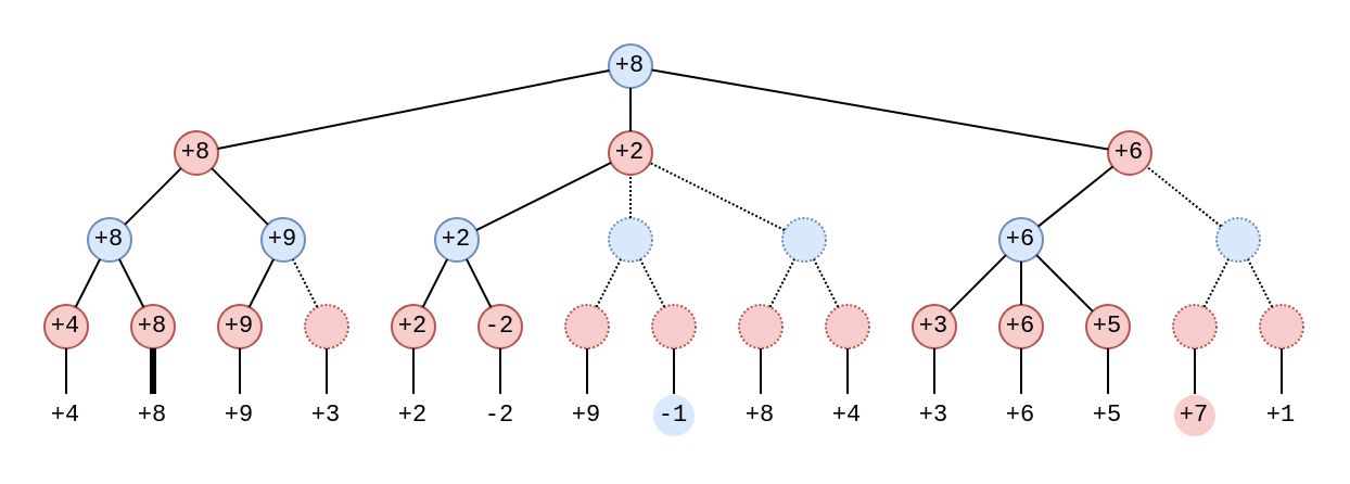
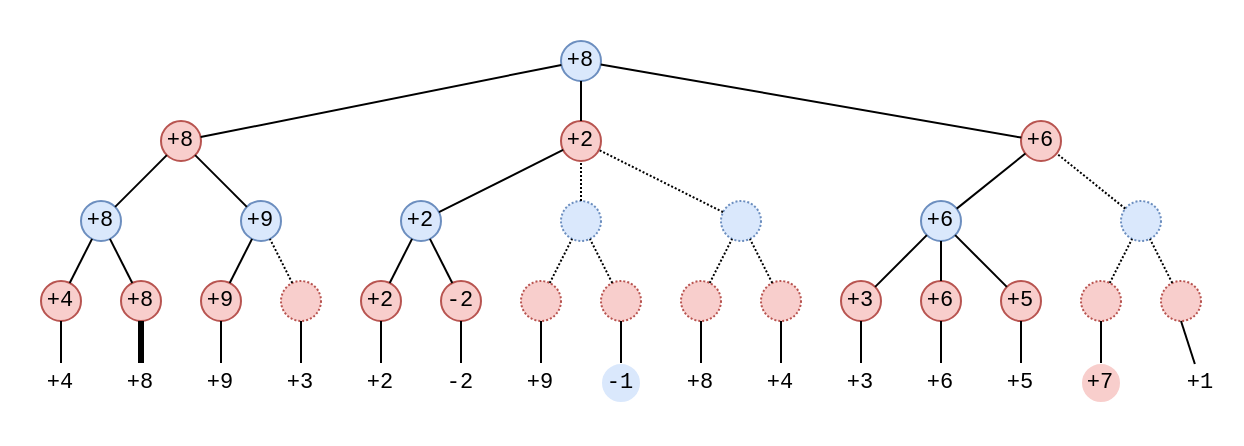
- <mxCell id="81" value="+1" style="ellipse;whiteSpace=wrap;html=1;aspect=fixed;fontFamily=Courier New;fontSize=11;strokeColor=#FFFFFF;" vertex="1" parent="1"><mxGeometry x="580" y="181" width="20" height="20" as="geometry" /></mxCell>
+ <mxCell id="81" value="+1" style="ellipse;whiteSpace=wrap;html=1;aspect=fixed;fontFamily=Courier New;fontSize=11;strokeColor=#FFFFFF;" vertex="1" parent="1"><mxGeometry x="590" y="181" width="20" height="20" as="geometry" /></mxCell>
